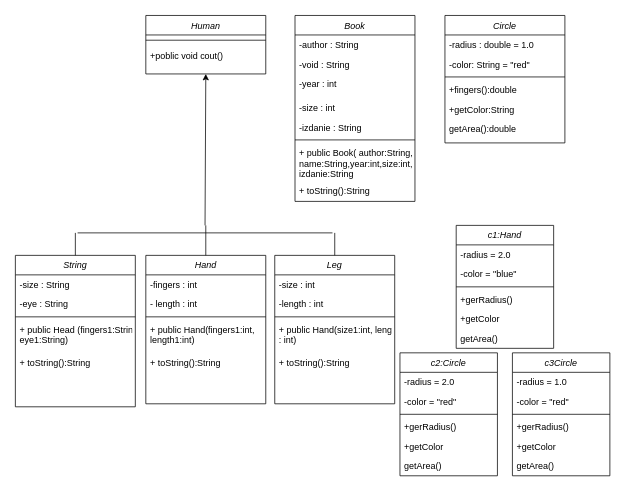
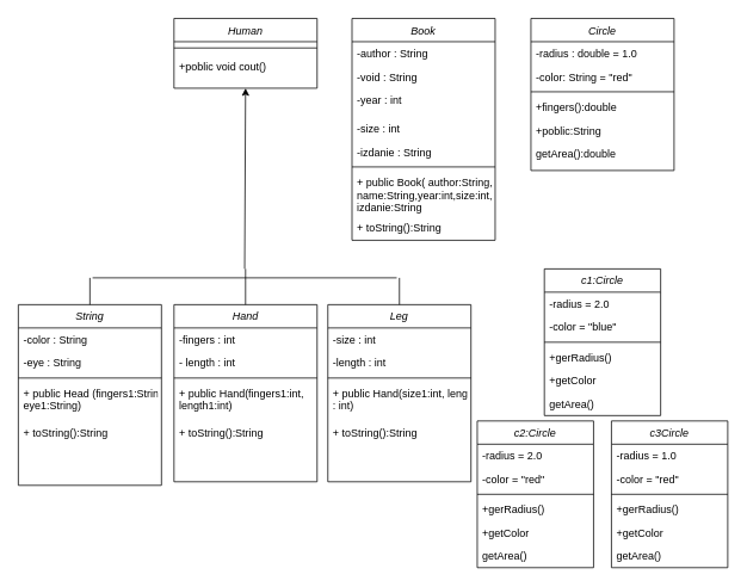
- <mxCell id="64" value="+getColor:String" style="text;align=left;verticalAlign=top;spacingLeft=4;spacingRight=4;overflow=hidden;rotatable=0;points=[[0,0.5],[1,0.5]];portConstraint=eastwest;" vertex="1" parent="59"><mxGeometry y="112" width="160" height="26" as="geometry" /></mxCell>
+ <mxCell id="64" value="+poblic:String" style="text;align=left;verticalAlign=top;spacingLeft=4;spacingRight=4;overflow=hidden;rotatable=0;points=[[0,0.5],[1,0.5]];portConstraint=eastwest;" vertex="1" parent="59"><mxGeometry y="112" width="160" height="26" as="geometry" /></mxCell>
- <mxCell id="49" value="c1:Hand" style="swimlane;fontStyle=2;align=center;verticalAlign=top;childLayout=stackLayout;horizontal=1;startSize=26;horizontalStack=0;resizeParent=1;resizeLast=0;collapsible=1;marginBottom=0;rounded=0;shadow=0;strokeWidth=1;" vertex="1" parent="1"><mxGeometry x="608" y="300" width="130" height="164" as="geometry"><mxRectangle x="230" y="140" width="160" height="26" as="alternateBounds" /></mxGeometry></mxCell>
+ <mxCell id="49" value="c1:Circle" style="swimlane;fontStyle=2;align=center;verticalAlign=top;childLayout=stackLayout;horizontal=1;startSize=26;horizontalStack=0;resizeParent=1;resizeLast=0;collapsible=1;marginBottom=0;rounded=0;shadow=0;strokeWidth=1;" vertex="1" parent="1"><mxGeometry x="608" y="300" width="130" height="164" as="geometry"><mxRectangle x="230" y="140" width="160" height="26" as="alternateBounds" /></mxGeometry></mxCell>
- <mxCell id="12" value="-size : String" style="text;align=left;verticalAlign=top;spacingLeft=4;spacingRight=4;overflow=hidden;rotatable=0;points=[[0,0.5],[1,0.5]];portConstraint=eastwest;" vertex="1" parent="11"><mxGeometry y="26" width="160" height="26" as="geometry" /></mxCell>
+ <mxCell id="12" value="-color : String" style="text;align=left;verticalAlign=top;spacingLeft=4;spacingRight=4;overflow=hidden;rotatable=0;points=[[0,0.5],[1,0.5]];portConstraint=eastwest;" vertex="1" parent="11"><mxGeometry y="26" width="160" height="26" as="geometry" /></mxCell>
